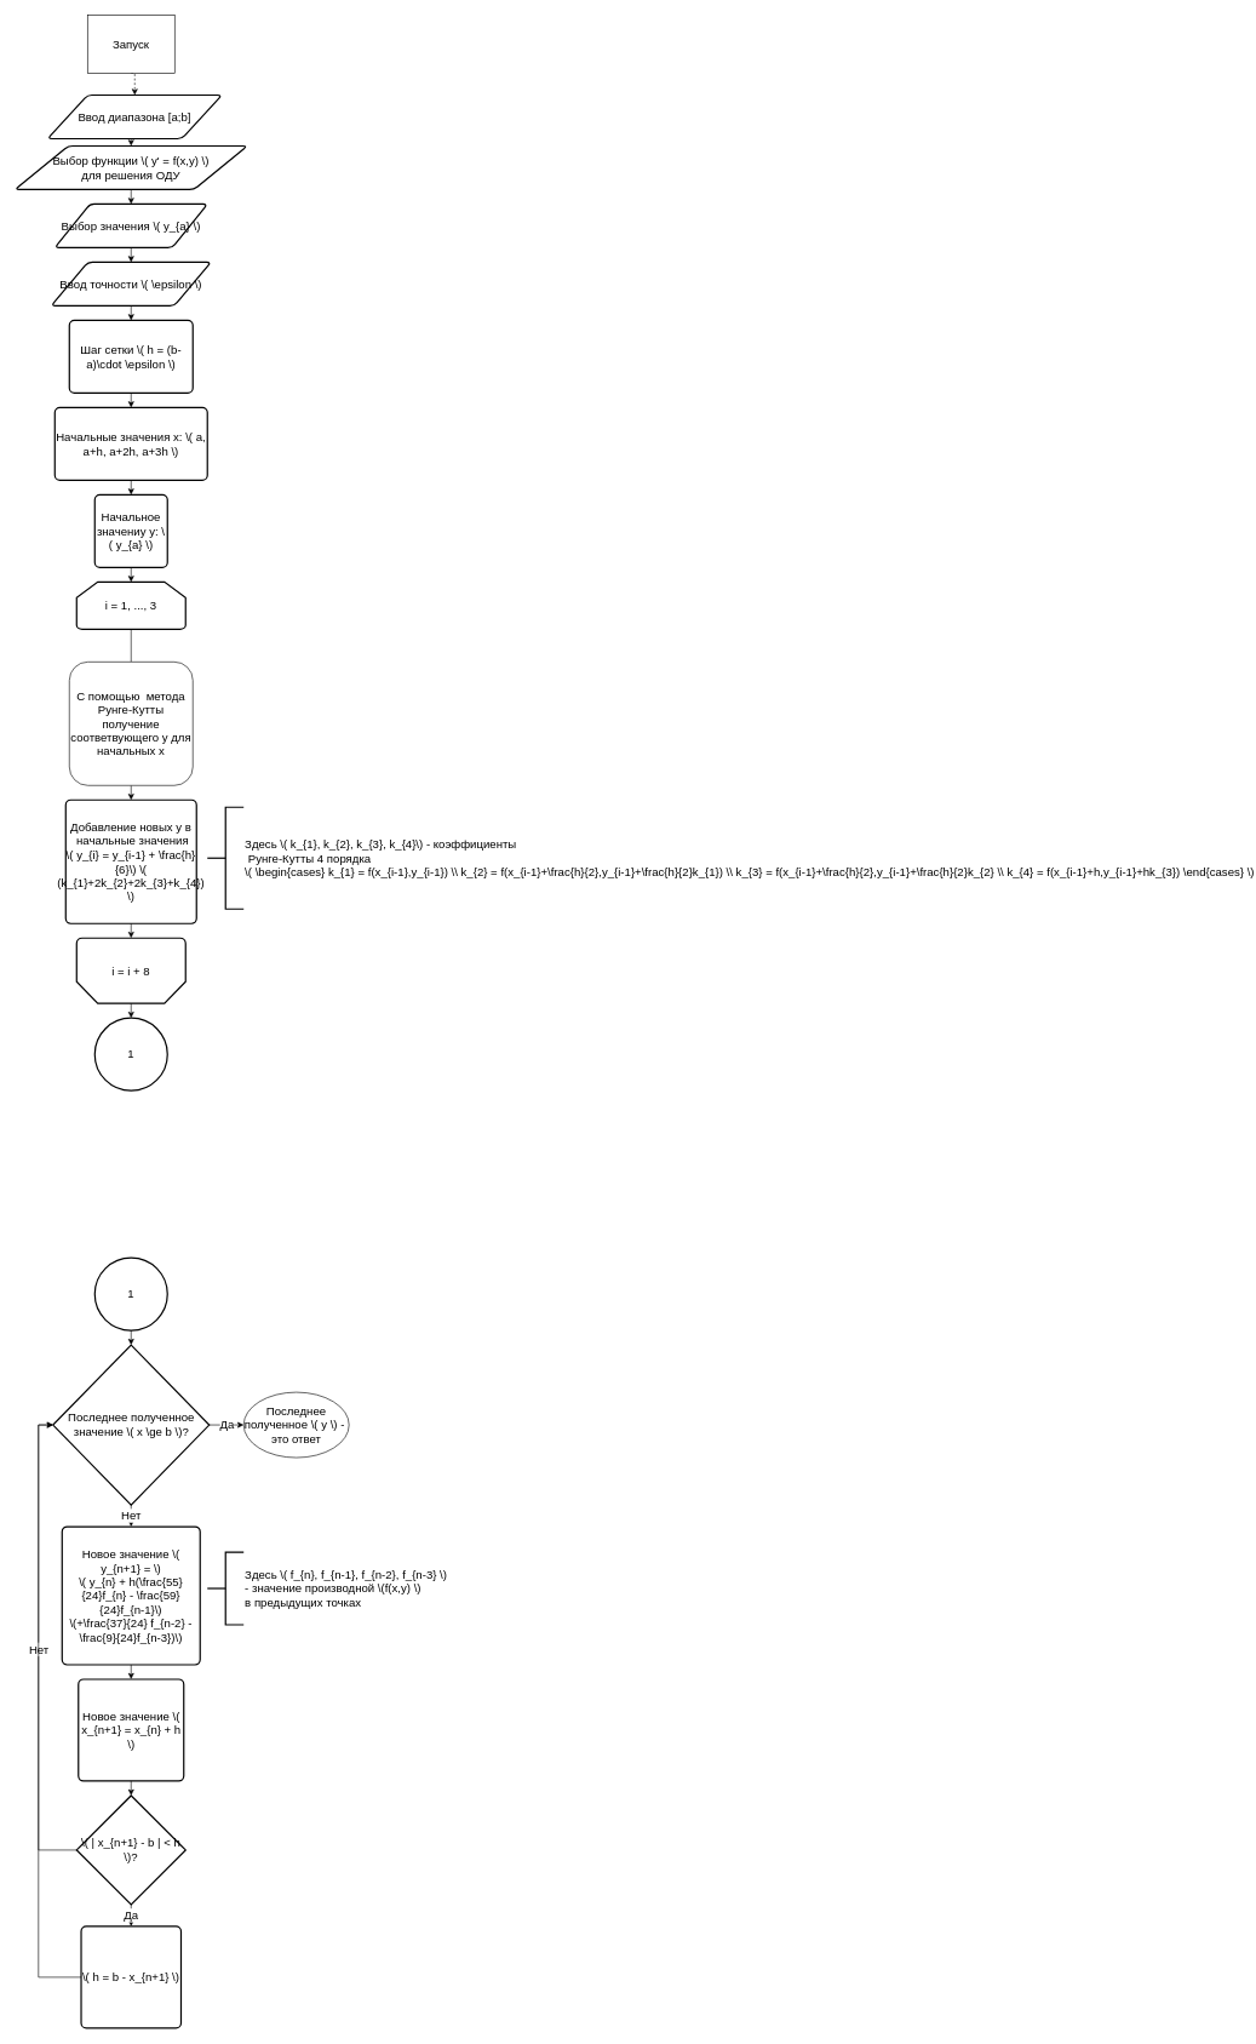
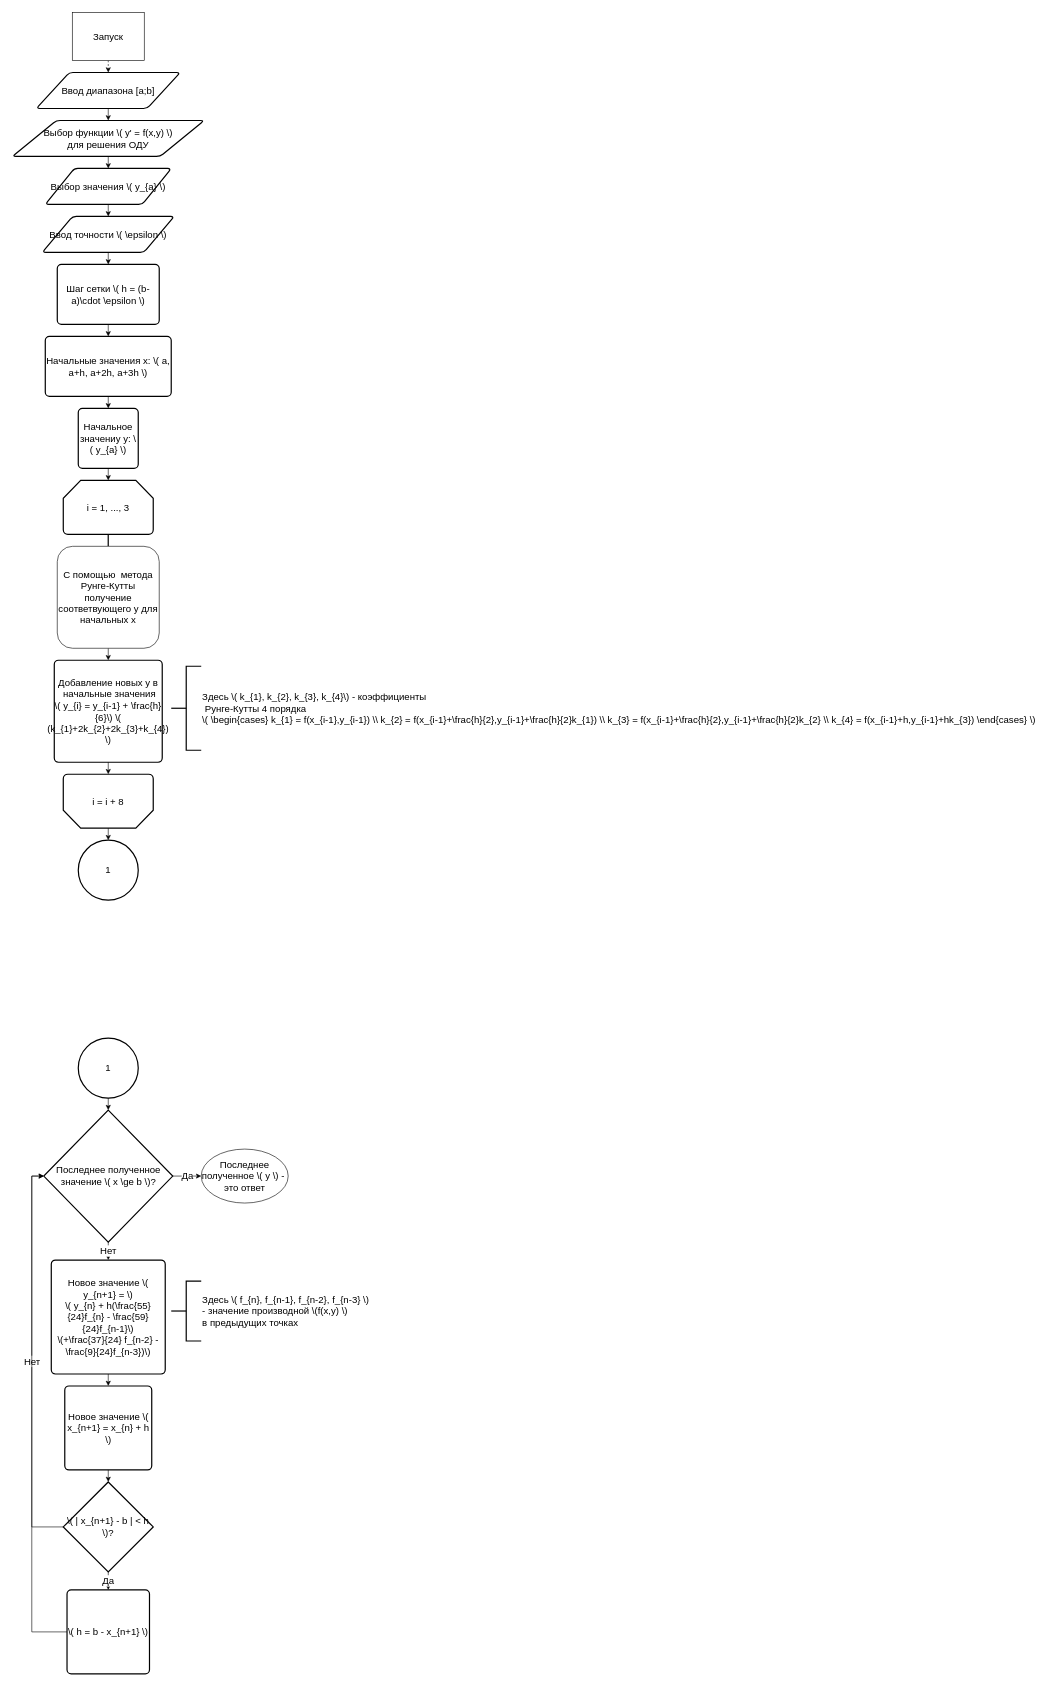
- <mxCell id="5" value="&lt;font style=&quot;font-size: 16px;&quot;&gt;Ввод диапазона [a;b]&lt;/font&gt;" style="shape=parallelogram;html=1;strokeWidth=2;perimeter=parallelogramPerimeter;whiteSpace=wrap;rounded=1;arcSize=12;size=0.23;" vertex="1" parent="1"><mxGeometry x="65" y="130" width="240" height="60" as="geometry" /></mxCell>
+ <mxCell id="5" value="&lt;font style=&quot;font-size: 16px;&quot;&gt;Ввод диапазона [a;b]&lt;/font&gt;" style="shape=parallelogram;html=1;strokeWidth=2;perimeter=parallelogramPerimeter;whiteSpace=wrap;rounded=1;arcSize=12;size=0.23;" vertex="1" parent="1"><mxGeometry x="60" y="120" width="240" height="60" as="geometry" /></mxCell>
- <mxCell id="17" value="&lt;font style=&quot;font-size: 16px;&quot;&gt;i = 1, ..., 3&lt;/font&gt;" style="strokeWidth=2;html=1;shape=mxgraph.flowchart.loop_limit;whiteSpace=wrap;" vertex="1" parent="1"><mxGeometry x="105" y="800" width="150" height="65" as="geometry" /></mxCell>
+ <mxCell id="17" value="&lt;font style=&quot;font-size: 16px;&quot;&gt;i = 1, ..., 3&lt;/font&gt;" style="strokeWidth=2;html=1;shape=mxgraph.flowchart.loop_limit;whiteSpace=wrap;" vertex="1" parent="1"><mxGeometry x="105" y="800" width="150" height="90" as="geometry" /></mxCell>
